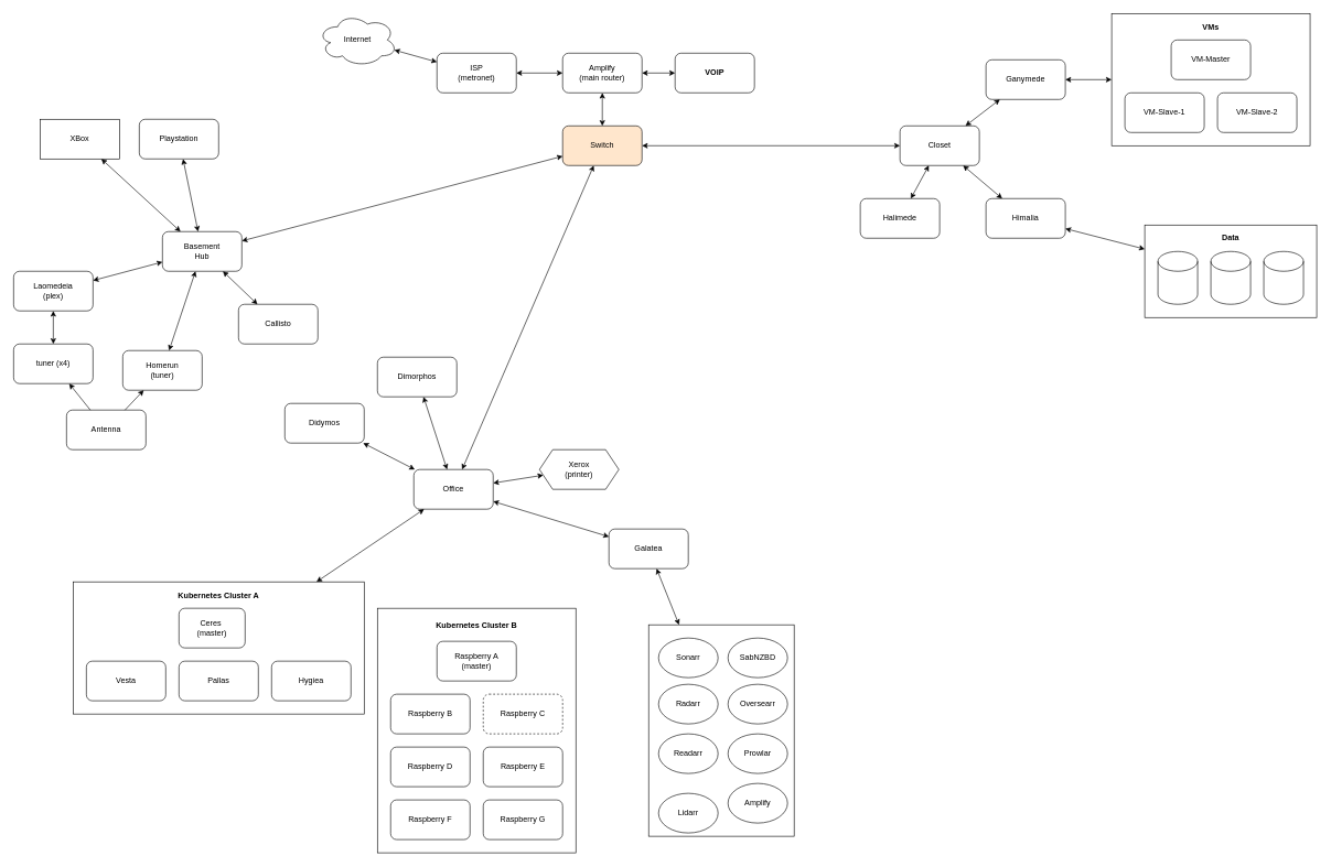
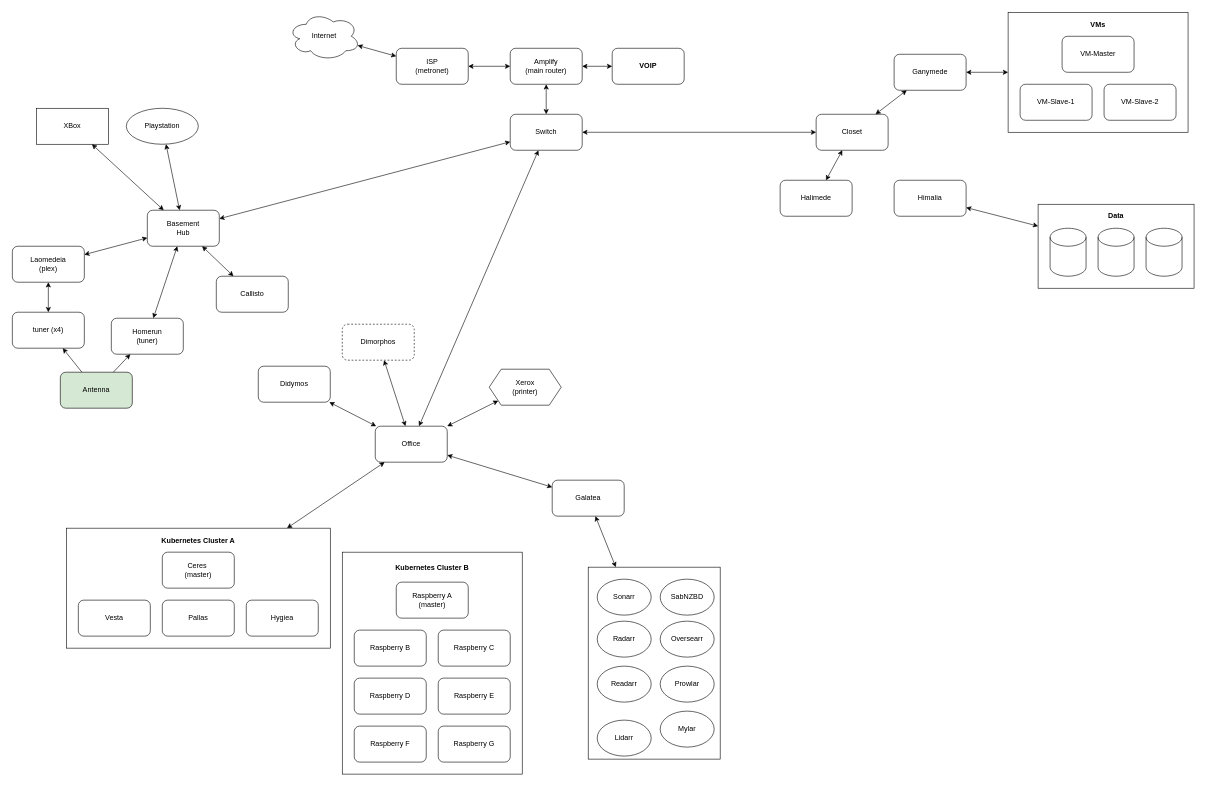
- <mxCell id="81" value="Playstation" style="rounded=1;whiteSpace=wrap;html=1;" vertex="1" parent="1"><mxGeometry x="210" y="180" width="120" height="60" as="geometry" /></mxCell>
+ <mxCell id="81" value="Playstation" style="ellipse;whiteSpace=wrap;html=1;" vertex="1" parent="1"><mxGeometry x="210" y="180" width="120" height="60" as="geometry" /></mxCell>
- <mxCell id="3" value="Switch" style="rounded=1;whiteSpace=wrap;html=1;fillColor=#ffe6cc;" vertex="1" parent="1"><mxGeometry x="850" y="190" width="120" height="60" as="geometry" /></mxCell>
+ <mxCell id="3" value="Switch" style="rounded=1;whiteSpace=wrap;html=1;" vertex="1" parent="1"><mxGeometry x="850" y="190" width="120" height="60" as="geometry" /></mxCell>
- <mxCell id="40" value="" style="endArrow=classic;startArrow=classic;html=1;rounded=0;" edge="1" parent="1" source="34" target="37"><mxGeometry width="50" height="50" relative="1" as="geometry"><mxPoint x="1250" y="210" as="sourcePoint" /><mxPoint x="1300" y="160" as="targetPoint" /></mxGeometry></mxCell>
- <mxCell id="12" value="Dimorphos" style="rounded=1;whiteSpace=wrap;html=1;" vertex="1" parent="1"><mxGeometry x="570" y="540" width="120" height="60" as="geometry" /></mxCell>
+ <mxCell id="12" value="Dimorphos" style="rounded=1;whiteSpace=wrap;html=1;dashed=1;" vertex="1" parent="1"><mxGeometry x="570" y="540" width="120" height="60" as="geometry" /></mxCell>
- <mxCell id="77" value="Antenna" style="rounded=1;whiteSpace=wrap;html=1;" vertex="1" parent="1"><mxGeometry x="100" y="620" width="120" height="60" as="geometry" /></mxCell>
+ <mxCell id="77" value="Antenna" style="rounded=1;whiteSpace=wrap;html=1;fillColor=#d5e8d4;" vertex="1" parent="1"><mxGeometry x="100" y="620" width="120" height="60" as="geometry" /></mxCell>
- <mxCell id="10" value="Xerox&lt;br&gt;(printer)" style="shape=hexagon;perimeter=hexagonPerimeter2;whiteSpace=wrap;html=1;fixedSize=1;" vertex="1" parent="1"><mxGeometry x="815" y="680" width="120" height="60" as="geometry" /></mxCell>
+ <mxCell id="10" value="Xerox&lt;br&gt;(printer)" style="shape=hexagon;perimeter=hexagonPerimeter2;whiteSpace=wrap;html=1;fixedSize=1;" vertex="1" parent="1"><mxGeometry x="815" y="615" width="120" height="60" as="geometry" /></mxCell>
- <mxCell id="30" value="Ceres&amp;nbsp;&lt;br&gt;(master)" style="rounded=1;whiteSpace=wrap;html=1;container=0;" vertex="1" parent="28"><mxGeometry x="160" y="40" width="100" height="60" as="geometry" /></mxCell>
+ <mxCell id="30" value="Ceres&amp;nbsp;&lt;br&gt;(master)" style="rounded=1;whiteSpace=wrap;html=1;container=0;" vertex="1" parent="28"><mxGeometry x="160" y="40" width="120" height="60" as="geometry" /></mxCell>
- <mxCell id="23" value="Raspberry C" style="rounded=1;whiteSpace=wrap;html=1;fontStyle=0;container=0;dashed=1;" vertex="1" parent="19"><mxGeometry x="160" y="130" width="120" height="60" as="geometry" /></mxCell>
+ <mxCell id="23" value="Raspberry C" style="rounded=1;whiteSpace=wrap;html=1;fontStyle=0;container=0;" vertex="1" parent="19"><mxGeometry x="160" y="130" width="120" height="60" as="geometry" /></mxCell>
- <mxCell id="68" value="Amplify" style="ellipse;whiteSpace=wrap;html=1;" vertex="1" parent="62"><mxGeometry x="120" y="240" width="90" height="60" as="geometry" /></mxCell>
+ <mxCell id="68" value="Mylar" style="ellipse;whiteSpace=wrap;html=1;" vertex="1" parent="62"><mxGeometry x="120" y="240" width="90" height="60" as="geometry" /></mxCell>
